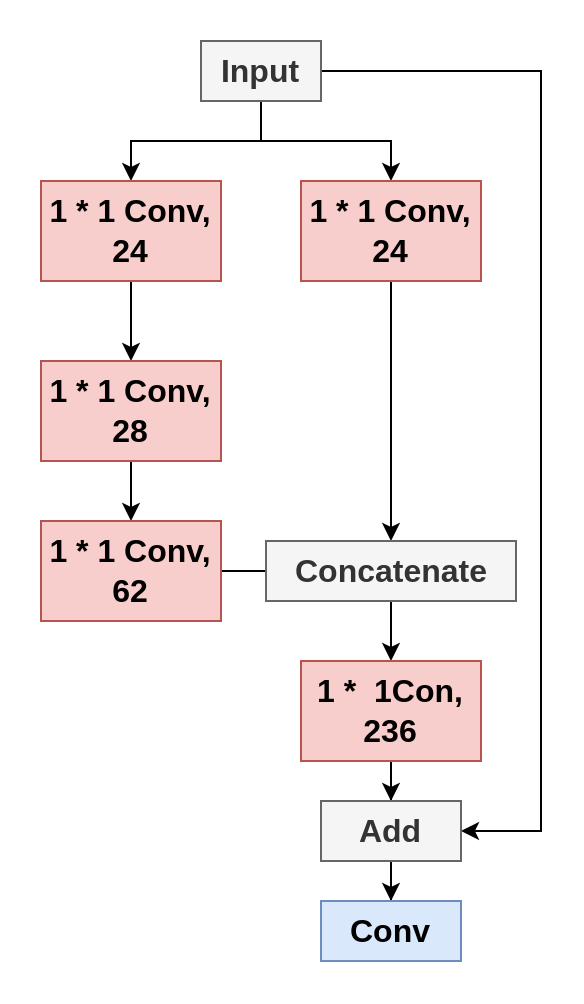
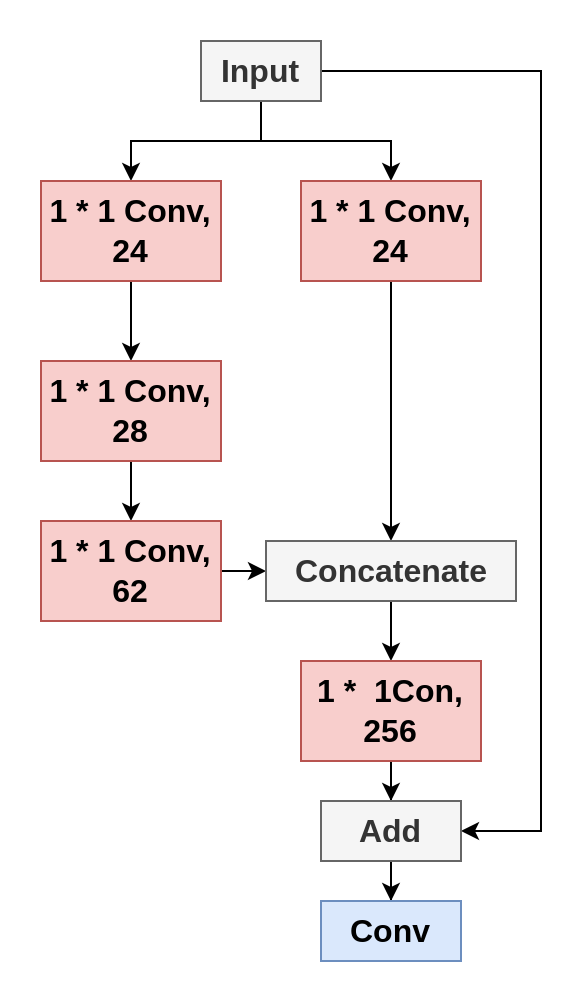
- <mxCell id="12" value="" style="edgeStyle=orthogonalEdgeStyle;rounded=0;orthogonalLoop=1;jettySize=auto;html=1;endArrow=none;" edge="1" parent="1" source="13" target="15"><mxGeometry relative="1" as="geometry" /></mxCell>
+ <mxCell id="12" value="" style="edgeStyle=orthogonalEdgeStyle;rounded=0;orthogonalLoop=1;jettySize=auto;html=1;" edge="1" parent="1" source="13" target="15"><mxGeometry relative="1" as="geometry" /></mxCell>
- <mxCell id="17" value="&lt;span style=&quot;font-size: 16px;&quot;&gt;&lt;b&gt;1 *&amp;nbsp; 1Con, 236&lt;/b&gt;&lt;/span&gt;" style="rounded=0;whiteSpace=wrap;html=1;fillColor=#f8cecc;strokeColor=#b85450;" vertex="1" parent="1"><mxGeometry x="150" y="330" width="90" height="50" as="geometry" /></mxCell>
+ <mxCell id="17" value="&lt;span style=&quot;font-size: 16px;&quot;&gt;&lt;b&gt;1 *&amp;nbsp; 1Con, 256&lt;/b&gt;&lt;/span&gt;" style="rounded=0;whiteSpace=wrap;html=1;fillColor=#f8cecc;strokeColor=#b85450;" vertex="1" parent="1"><mxGeometry x="150" y="330" width="90" height="50" as="geometry" /></mxCell>
